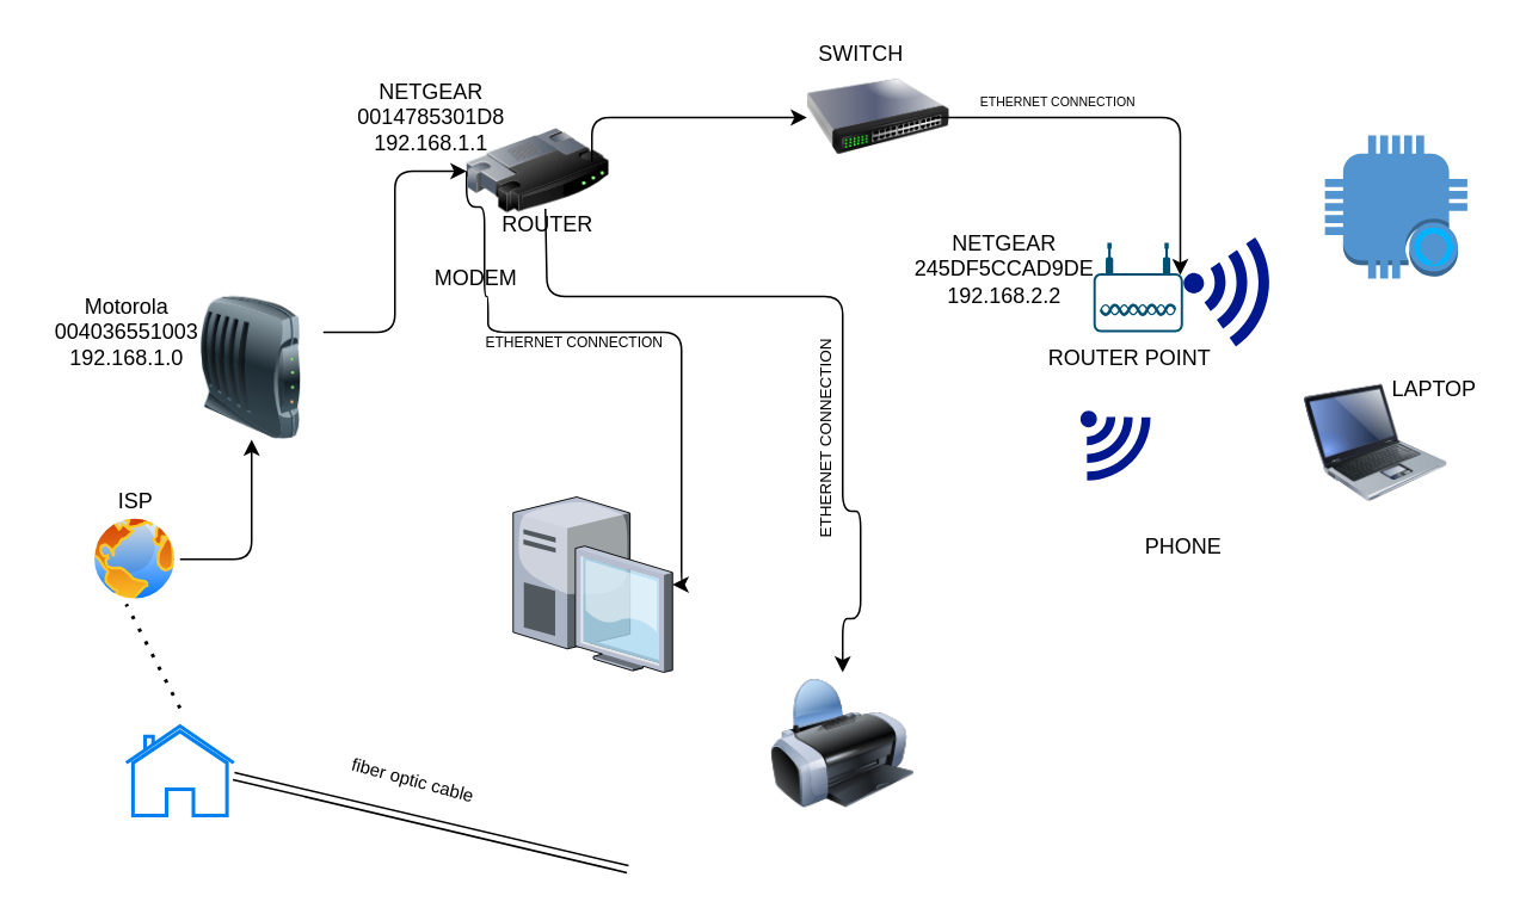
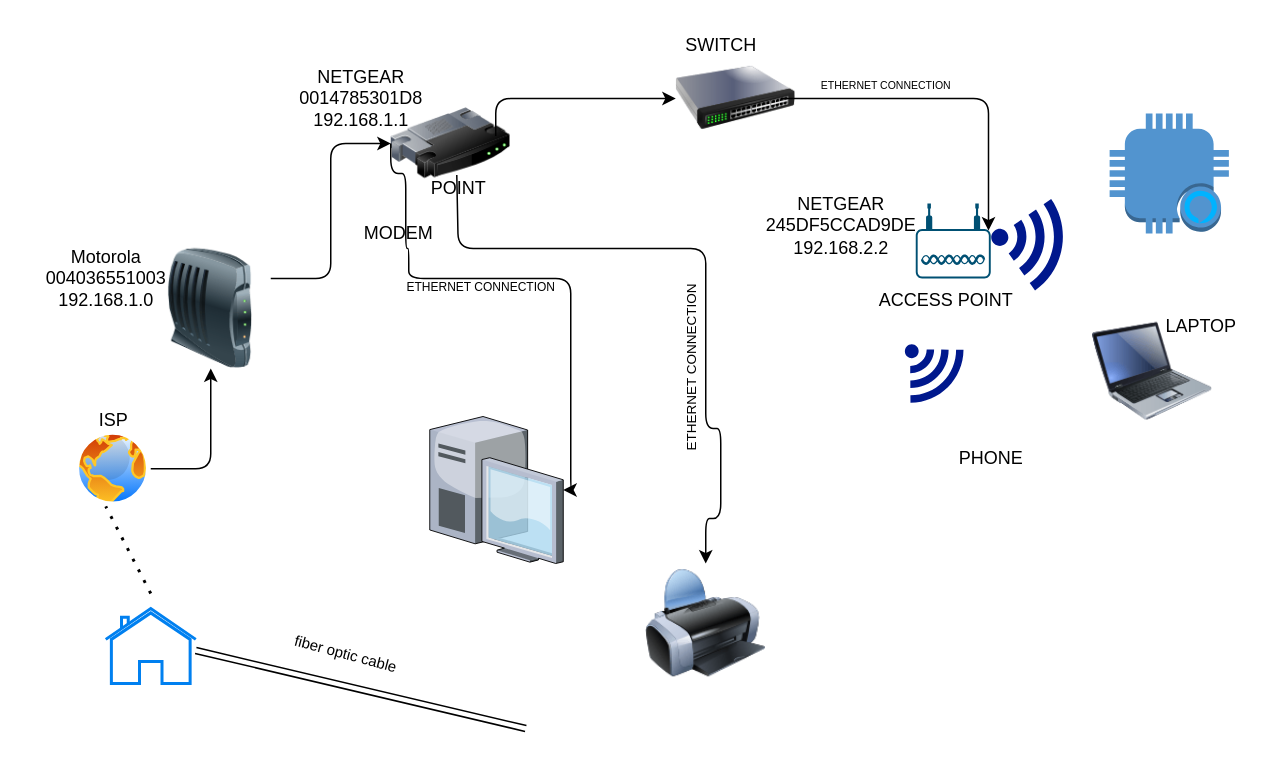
- <mxCell id="11" value="ROUTER&lt;br&gt;" style="text;html=1;align=center;verticalAlign=middle;resizable=0;points=[];autosize=1;strokeColor=none;" vertex="1" parent="1"><mxGeometry x="270" y="115" width="70" height="20" as="geometry" /></mxCell>
+ <mxCell id="11" value="POINT&lt;br&gt;" style="text;html=1;align=center;verticalAlign=middle;resizable=0;points=[];autosize=1;strokeColor=none;" vertex="1" parent="1"><mxGeometry x="270" y="115" width="70" height="20" as="geometry" /></mxCell>
- <mxCell id="17" value="ROUTER POINT" style="text;html=1;align=center;verticalAlign=middle;resizable=0;points=[];autosize=1;strokeColor=none;" vertex="1" parent="1"><mxGeometry x="580" y="190" width="100" height="20" as="geometry" /></mxCell>
+ <mxCell id="17" value="ACCESS POINT" style="text;html=1;align=center;verticalAlign=middle;resizable=0;points=[];autosize=1;strokeColor=none;" vertex="1" parent="1"><mxGeometry x="580" y="190" width="100" height="20" as="geometry" /></mxCell>
